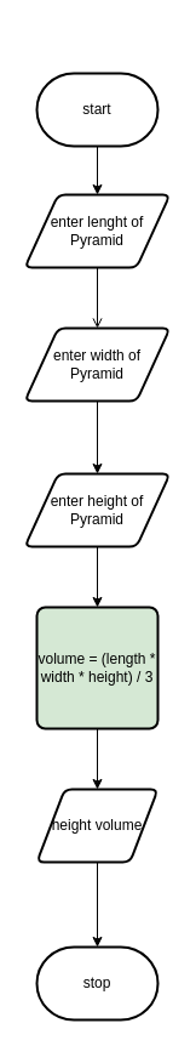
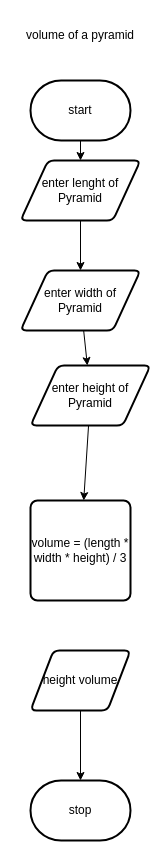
+ <mxCell id="11" value="volume of a pyramid" style="text;html=1;strokeColor=none;fillColor=none;align=center;verticalAlign=middle;whiteSpace=wrap;rounded=0;" vertex="1" parent="1"><mxGeometry x="20" y="20" width="120" height="30" as="geometry" /></mxCell>
- <mxCell id="3" value="start" style="strokeWidth=2;html=1;shape=mxgraph.flowchart.terminator;whiteSpace=wrap;" vertex="1" parent="1"><mxGeometry x="30" y="60" width="100" height="60" as="geometry" /></mxCell>
+ <mxCell id="3" value="start" style="strokeWidth=2;html=1;shape=mxgraph.flowchart.terminator;whiteSpace=wrap;" vertex="1" parent="1"><mxGeometry x="30" y="80" width="100" height="60" as="geometry" /></mxCell>
- <mxCell id="4" value="" style="edgeStyle=none;html=1;entryX=0.5;entryY=0;entryDx=0;entryDy=0;endArrow=open;" edge="1" parent="1" source="5" target="13"><mxGeometry relative="1" as="geometry" /></mxCell>
+ <mxCell id="4" value="" style="edgeStyle=none;html=1;entryX=0.5;entryY=0;entryDx=0;entryDy=0;" edge="1" parent="1" source="5" target="13"><mxGeometry relative="1" as="geometry" /></mxCell>
- <mxCell id="15" value="enter height of Pyramid" style="shape=parallelogram;html=1;strokeWidth=2;perimeter=parallelogramPerimeter;whiteSpace=wrap;rounded=1;arcSize=12;size=0.23;" vertex="1" parent="1"><mxGeometry x="20" y="390" width="120" height="60" as="geometry" /></mxCell>
+ <mxCell id="15" value="enter height of Pyramid" style="shape=parallelogram;html=1;strokeWidth=2;perimeter=parallelogramPerimeter;whiteSpace=wrap;rounded=1;arcSize=12;size=0.23;" vertex="1" parent="1"><mxGeometry x="30" y="365" width="120" height="60" as="geometry" /></mxCell>
- <mxCell id="7" value="volume = (length * width * height) / 3" style="rounded=1;whiteSpace=wrap;html=1;absoluteArcSize=1;arcSize=14;strokeWidth=2;fillColor=#d5e8d4;" vertex="1" parent="1"><mxGeometry x="30" y="500" width="100" height="100" as="geometry" /></mxCell>
+ <mxCell id="7" value="volume = (length * width * height) / 3" style="rounded=1;whiteSpace=wrap;html=1;absoluteArcSize=1;arcSize=14;strokeWidth=2;" vertex="1" parent="1"><mxGeometry x="30" y="500" width="100" height="100" as="geometry" /></mxCell>
- <mxCell id="6" value="" style="edgeStyle=none;html=1;" edge="1" parent="1" source="7" target="9"><mxGeometry relative="1" as="geometry" /></mxCell>
